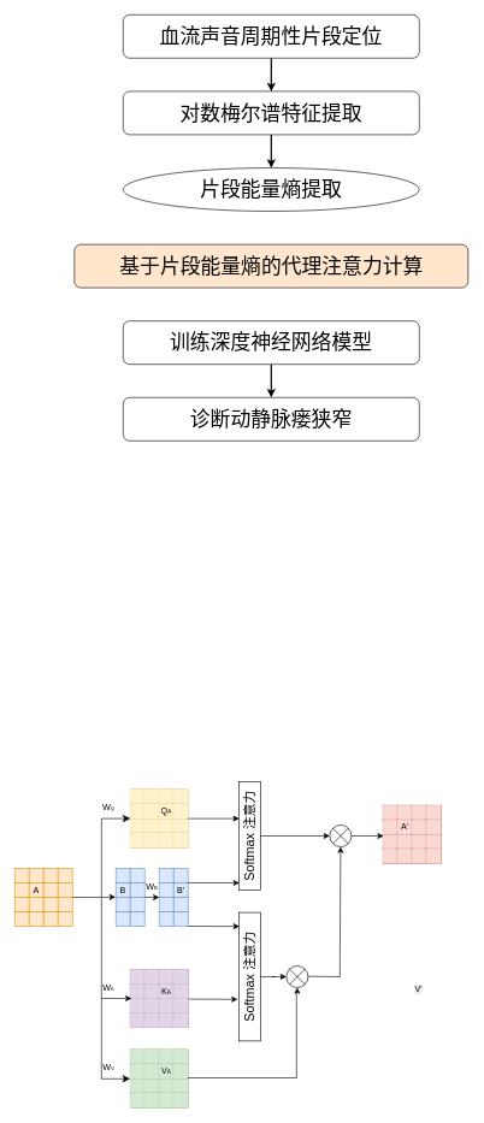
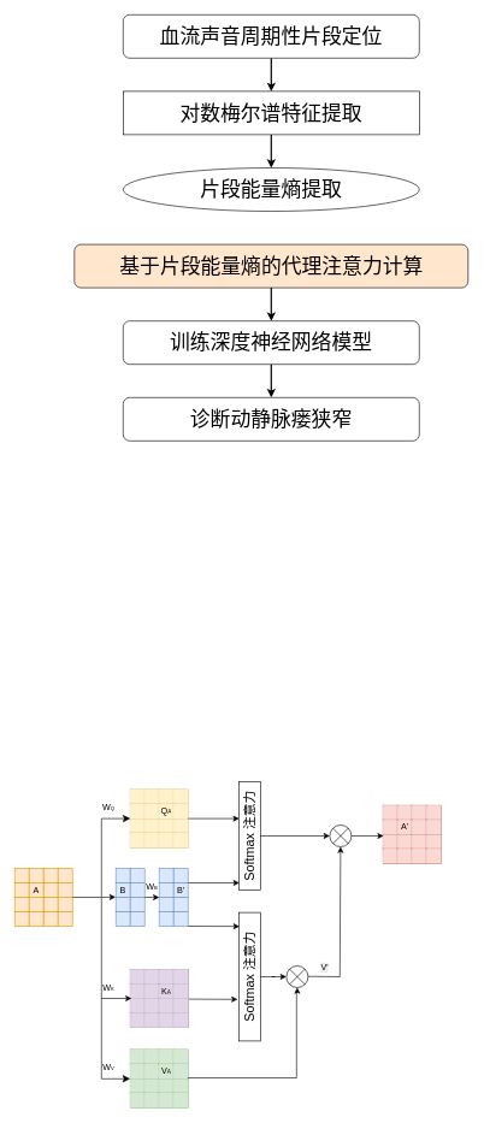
- <mxCell id="5" value="&lt;font style=&quot;font-size: 28px;&quot;&gt;对数梅尔谱特征提取&lt;/font&gt;" style="rounded=1;whiteSpace=wrap;html=1;flipV=1;" vertex="1" parent="1"><mxGeometry x="170" y="126" width="410" height="60" as="geometry" /></mxCell>
+ <mxCell id="5" value="&lt;font style=&quot;font-size: 28px;&quot;&gt;对数梅尔谱特征提取&lt;/font&gt;" style="whiteSpace=wrap;html=1;flipV=1;rounded=0;" vertex="1" parent="1"><mxGeometry x="170" y="126" width="410" height="60" as="geometry" /></mxCell>
+ <mxCell id="7" style="edgeStyle=orthogonalEdgeStyle;rounded=0;orthogonalLoop=1;jettySize=auto;html=1;entryX=0.5;entryY=0;entryDx=0;entryDy=0;strokeWidth=2;" edge="1" parent="1" source="8" target="10"><mxGeometry relative="1" as="geometry" /></mxCell>
- <mxCell id="316" value="&lt;span style=&quot;color: rgb(0, 0, 0); font-family: Helvetica; font-size: 12px; font-style: normal; font-variant-ligatures: normal; font-variant-caps: normal; font-weight: 400; letter-spacing: normal; orphans: 2; text-align: center; text-indent: 0px; text-transform: none; widows: 2; word-spacing: 0px; -webkit-text-stroke-width: 0px; white-space: normal; background-color: rgb(236, 236, 236); text-decoration-thickness: initial; text-decoration-style: initial; text-decoration-color: initial; float: none; display: inline !important;&quot;&gt;V'&lt;/span&gt;" style="text;whiteSpace=wrap;html=1;" vertex="1" parent="1"><mxGeometry x="572" y="1356" width="40" height="40" as="geometry" /></mxCell>
+ <mxCell id="316" value="&lt;span style=&quot;color: rgb(0, 0, 0); font-family: Helvetica; font-size: 12px; font-style: normal; font-variant-ligatures: normal; font-variant-caps: normal; font-weight: 400; letter-spacing: normal; orphans: 2; text-align: center; text-indent: 0px; text-transform: none; widows: 2; word-spacing: 0px; -webkit-text-stroke-width: 0px; white-space: normal; background-color: rgb(236, 236, 236); text-decoration-thickness: initial; text-decoration-style: initial; text-decoration-color: initial; float: none; display: inline !important;&quot;&gt;V'&lt;/span&gt;" style="text;whiteSpace=wrap;html=1;" vertex="1" parent="1"><mxGeometry x="442" y="1326" width="40" height="40" as="geometry" /></mxCell>
